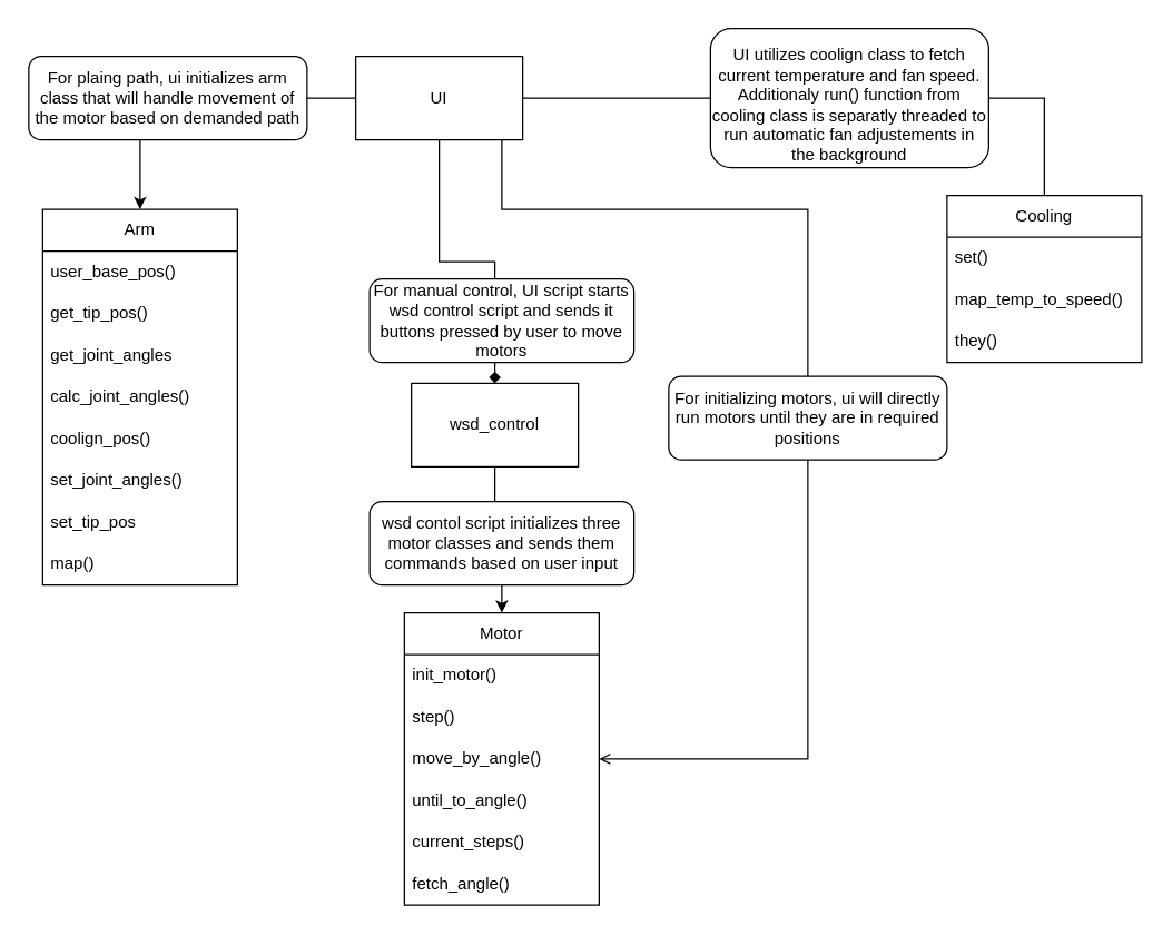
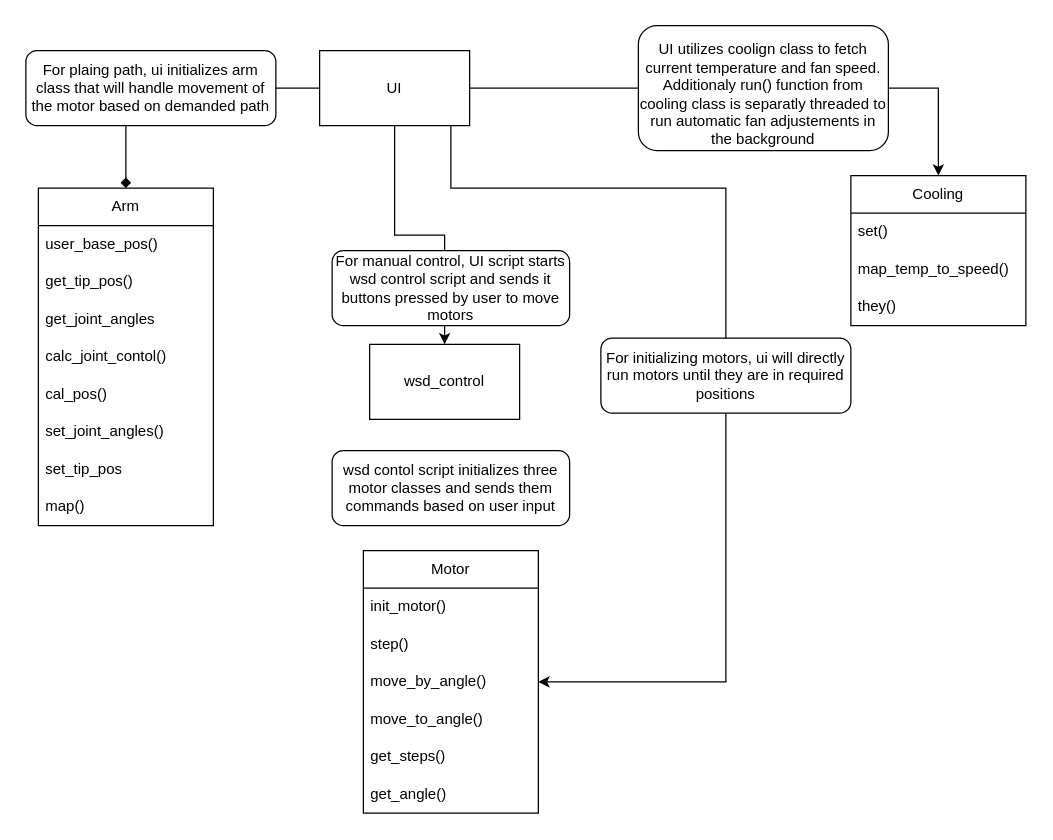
- <mxCell id="15" style="edgeStyle=orthogonalEdgeStyle;rounded=0;orthogonalLoop=1;jettySize=auto;html=1;entryX=0.5;entryY=0;entryDx=0;entryDy=0;endArrow=none;" edge="1" parent="1" source="18" target="9"><mxGeometry relative="1" as="geometry"><Array as="points"><mxPoint x="750" y="70" /></Array></mxGeometry></mxCell>
+ <mxCell id="15" style="edgeStyle=orthogonalEdgeStyle;rounded=0;orthogonalLoop=1;jettySize=auto;html=1;entryX=0.5;entryY=0;entryDx=0;entryDy=0;" edge="1" parent="1" source="18" target="9"><mxGeometry relative="1" as="geometry"><Array as="points"><mxPoint x="750" y="70" /></Array></mxGeometry></mxCell>
- <mxCell id="16" style="edgeStyle=orthogonalEdgeStyle;rounded=0;orthogonalLoop=1;jettySize=auto;html=1;entryX=0.5;entryY=0;entryDx=0;entryDy=0;" edge="1" parent="1" source="18" target="26"><mxGeometry relative="1" as="geometry" /></mxCell>
+ <mxCell id="16" style="edgeStyle=orthogonalEdgeStyle;rounded=0;orthogonalLoop=1;jettySize=auto;html=1;entryX=0.5;entryY=0;entryDx=0;entryDy=0;endArrow=diamond;" edge="1" parent="1" source="18" target="26"><mxGeometry relative="1" as="geometry" /></mxCell>
- <mxCell id="14" style="edgeStyle=orthogonalEdgeStyle;rounded=0;orthogonalLoop=1;jettySize=auto;html=1;entryX=0.5;entryY=0;entryDx=0;entryDy=0;endArrow=diamond;" edge="1" parent="1" source="18" target="19"><mxGeometry relative="1" as="geometry"><mxPoint x="240" y="220" as="targetPoint" /></mxGeometry></mxCell>
+ <mxCell id="14" style="edgeStyle=orthogonalEdgeStyle;rounded=0;orthogonalLoop=1;jettySize=auto;html=1;entryX=0.5;entryY=0;entryDx=0;entryDy=0;" edge="1" parent="1" source="18" target="19"><mxGeometry relative="1" as="geometry"><mxPoint x="240" y="220" as="targetPoint" /></mxGeometry></mxCell>
- <mxCell id="30" value="calc_joint_angles()" style="text;strokeColor=none;fillColor=none;align=left;verticalAlign=middle;spacingLeft=4;spacingRight=4;overflow=hidden;points=[[0,0.5],[1,0.5]];portConstraint=eastwest;rotatable=0;whiteSpace=wrap;html=1;" vertex="1" parent="26"><mxGeometry y="120" width="140" height="30" as="geometry" /></mxCell>
+ <mxCell id="30" value="calc_joint_contol()" style="text;strokeColor=none;fillColor=none;align=left;verticalAlign=middle;spacingLeft=4;spacingRight=4;overflow=hidden;points=[[0,0.5],[1,0.5]];portConstraint=eastwest;rotatable=0;whiteSpace=wrap;html=1;" vertex="1" parent="26"><mxGeometry y="120" width="140" height="30" as="geometry" /></mxCell>
- <mxCell id="31" value="coolign_pos()" style="text;strokeColor=none;fillColor=none;align=left;verticalAlign=middle;spacingLeft=4;spacingRight=4;overflow=hidden;points=[[0,0.5],[1,0.5]];portConstraint=eastwest;rotatable=0;whiteSpace=wrap;html=1;" vertex="1" parent="26"><mxGeometry y="150" width="140" height="30" as="geometry" /></mxCell>
+ <mxCell id="31" value="cal_pos()" style="text;strokeColor=none;fillColor=none;align=left;verticalAlign=middle;spacingLeft=4;spacingRight=4;overflow=hidden;points=[[0,0.5],[1,0.5]];portConstraint=eastwest;rotatable=0;whiteSpace=wrap;html=1;" vertex="1" parent="26"><mxGeometry y="150" width="140" height="30" as="geometry" /></mxCell>
- <mxCell id="13" style="edgeStyle=orthogonalEdgeStyle;rounded=0;orthogonalLoop=1;jettySize=auto;html=1;entryX=0.5;entryY=0;entryDx=0;entryDy=0;exitX=0.5;exitY=1;exitDx=0;exitDy=0;" edge="1" parent="1" source="19" target="2"><mxGeometry relative="1" as="geometry"><mxPoint x="240" y="250" as="sourcePoint" /></mxGeometry></mxCell>
- <mxCell id="17" style="edgeStyle=orthogonalEdgeStyle;rounded=0;orthogonalLoop=1;jettySize=auto;html=1;entryX=1;entryY=0.5;entryDx=0;entryDy=0;endArrow=open;" edge="1" parent="1" source="18" target="5"><mxGeometry relative="1" as="geometry"><Array as="points"><mxPoint x="360" y="150" /><mxPoint x="580" y="150" /><mxPoint x="580" y="545" /></Array></mxGeometry></mxCell>
+ <mxCell id="17" style="edgeStyle=orthogonalEdgeStyle;rounded=0;orthogonalLoop=1;jettySize=auto;html=1;entryX=1;entryY=0.5;entryDx=0;entryDy=0;" edge="1" parent="1" source="18" target="5"><mxGeometry relative="1" as="geometry"><Array as="points"><mxPoint x="360" y="150" /><mxPoint x="580" y="150" /><mxPoint x="580" y="545" /></Array></mxGeometry></mxCell>
- <mxCell id="6" value="until_to_angle()" style="text;strokeColor=none;fillColor=none;align=left;verticalAlign=middle;spacingLeft=4;spacingRight=4;overflow=hidden;points=[[0,0.5],[1,0.5]];portConstraint=eastwest;rotatable=0;whiteSpace=wrap;html=1;" vertex="1" parent="2"><mxGeometry y="120" width="140" height="30" as="geometry" /></mxCell>
+ <mxCell id="6" value="move_to_angle()" style="text;strokeColor=none;fillColor=none;align=left;verticalAlign=middle;spacingLeft=4;spacingRight=4;overflow=hidden;points=[[0,0.5],[1,0.5]];portConstraint=eastwest;rotatable=0;whiteSpace=wrap;html=1;" vertex="1" parent="2"><mxGeometry y="120" width="140" height="30" as="geometry" /></mxCell>
- <mxCell id="7" value="current_steps()" style="text;strokeColor=none;fillColor=none;align=left;verticalAlign=middle;spacingLeft=4;spacingRight=4;overflow=hidden;points=[[0,0.5],[1,0.5]];portConstraint=eastwest;rotatable=0;whiteSpace=wrap;html=1;" vertex="1" parent="2"><mxGeometry y="150" width="140" height="30" as="geometry" /></mxCell>
+ <mxCell id="7" value="get_steps()" style="text;strokeColor=none;fillColor=none;align=left;verticalAlign=middle;spacingLeft=4;spacingRight=4;overflow=hidden;points=[[0,0.5],[1,0.5]];portConstraint=eastwest;rotatable=0;whiteSpace=wrap;html=1;" vertex="1" parent="2"><mxGeometry y="150" width="140" height="30" as="geometry" /></mxCell>
- <mxCell id="8" value="fetch_angle()" style="text;strokeColor=none;fillColor=none;align=left;verticalAlign=middle;spacingLeft=4;spacingRight=4;overflow=hidden;points=[[0,0.5],[1,0.5]];portConstraint=eastwest;rotatable=0;whiteSpace=wrap;html=1;" vertex="1" parent="2"><mxGeometry y="180" width="140" height="30" as="geometry" /></mxCell>
+ <mxCell id="8" value="get_angle()" style="text;strokeColor=none;fillColor=none;align=left;verticalAlign=middle;spacingLeft=4;spacingRight=4;overflow=hidden;points=[[0,0.5],[1,0.5]];portConstraint=eastwest;rotatable=0;whiteSpace=wrap;html=1;" vertex="1" parent="2"><mxGeometry y="180" width="140" height="30" as="geometry" /></mxCell>
